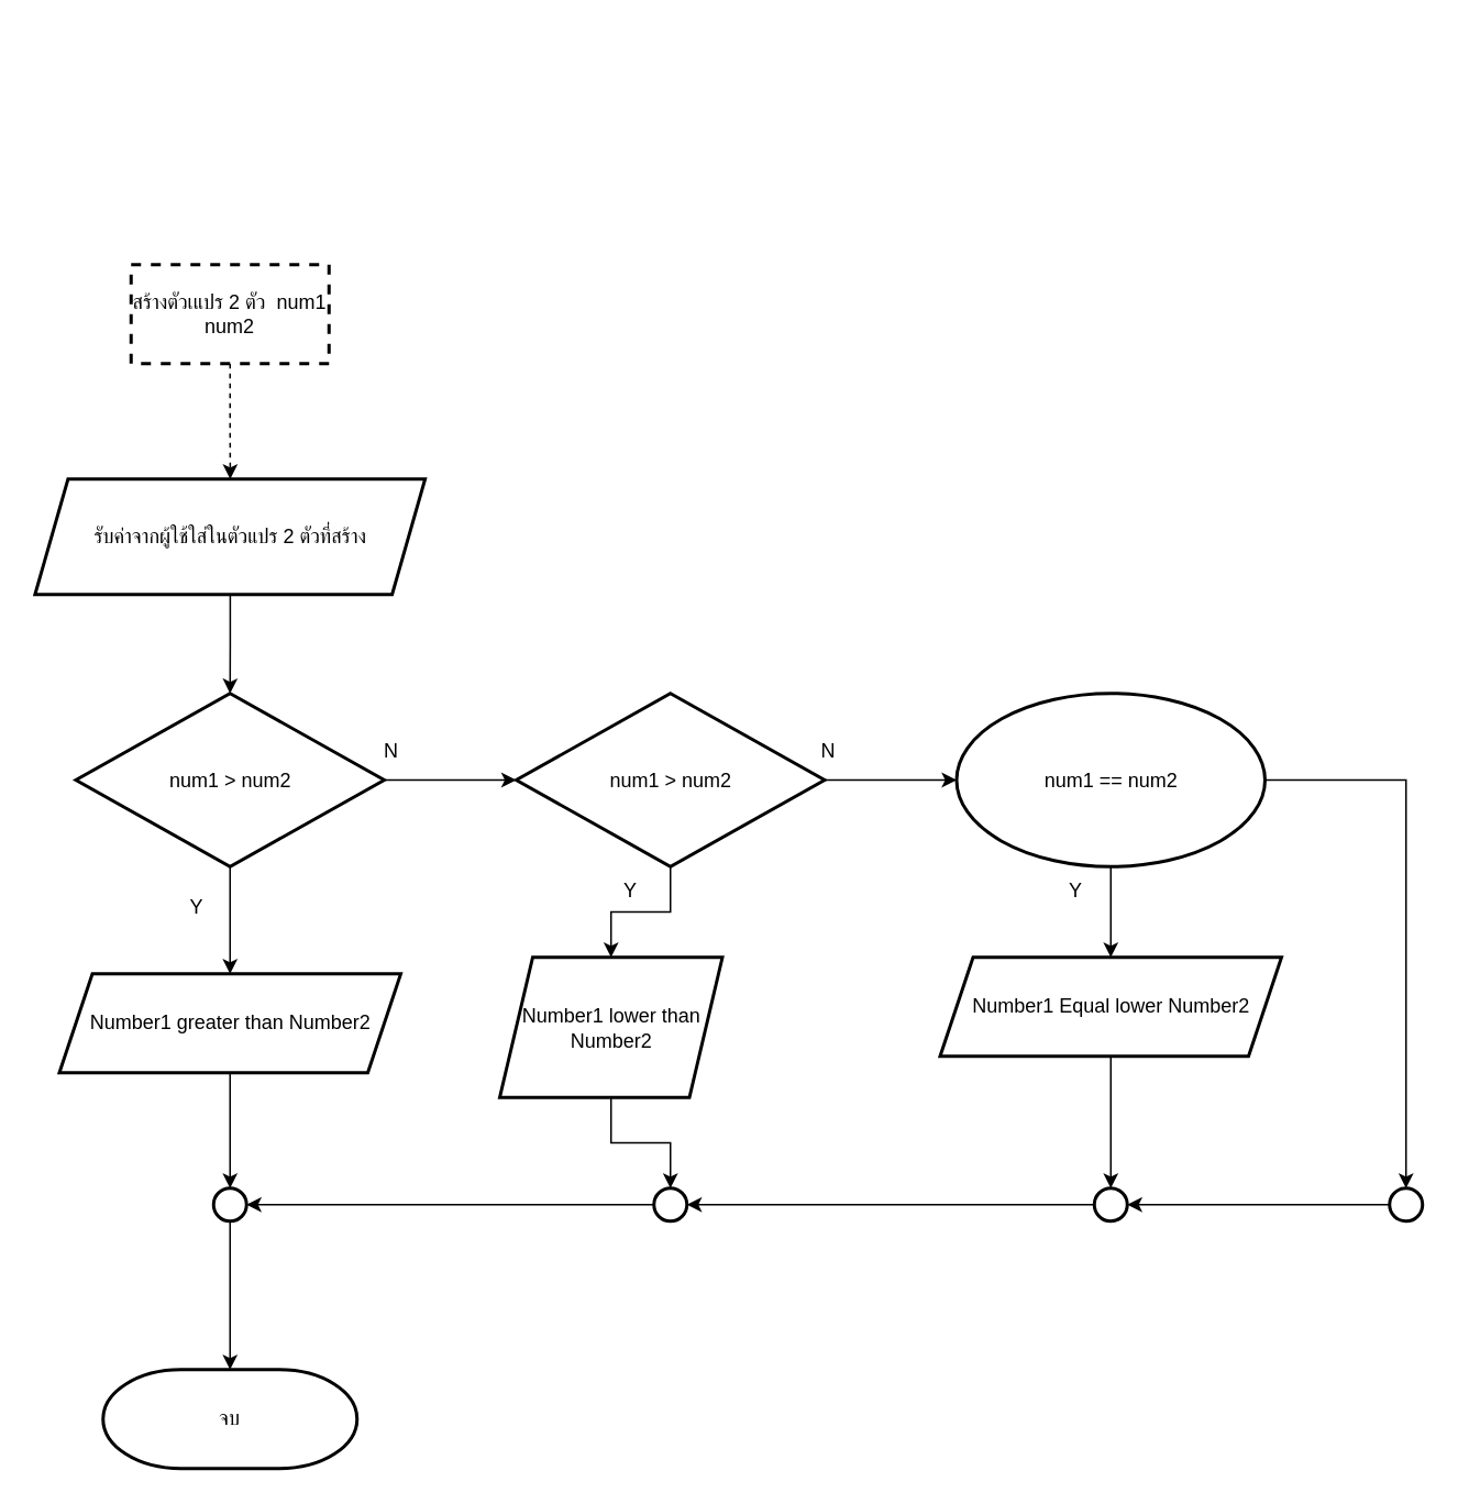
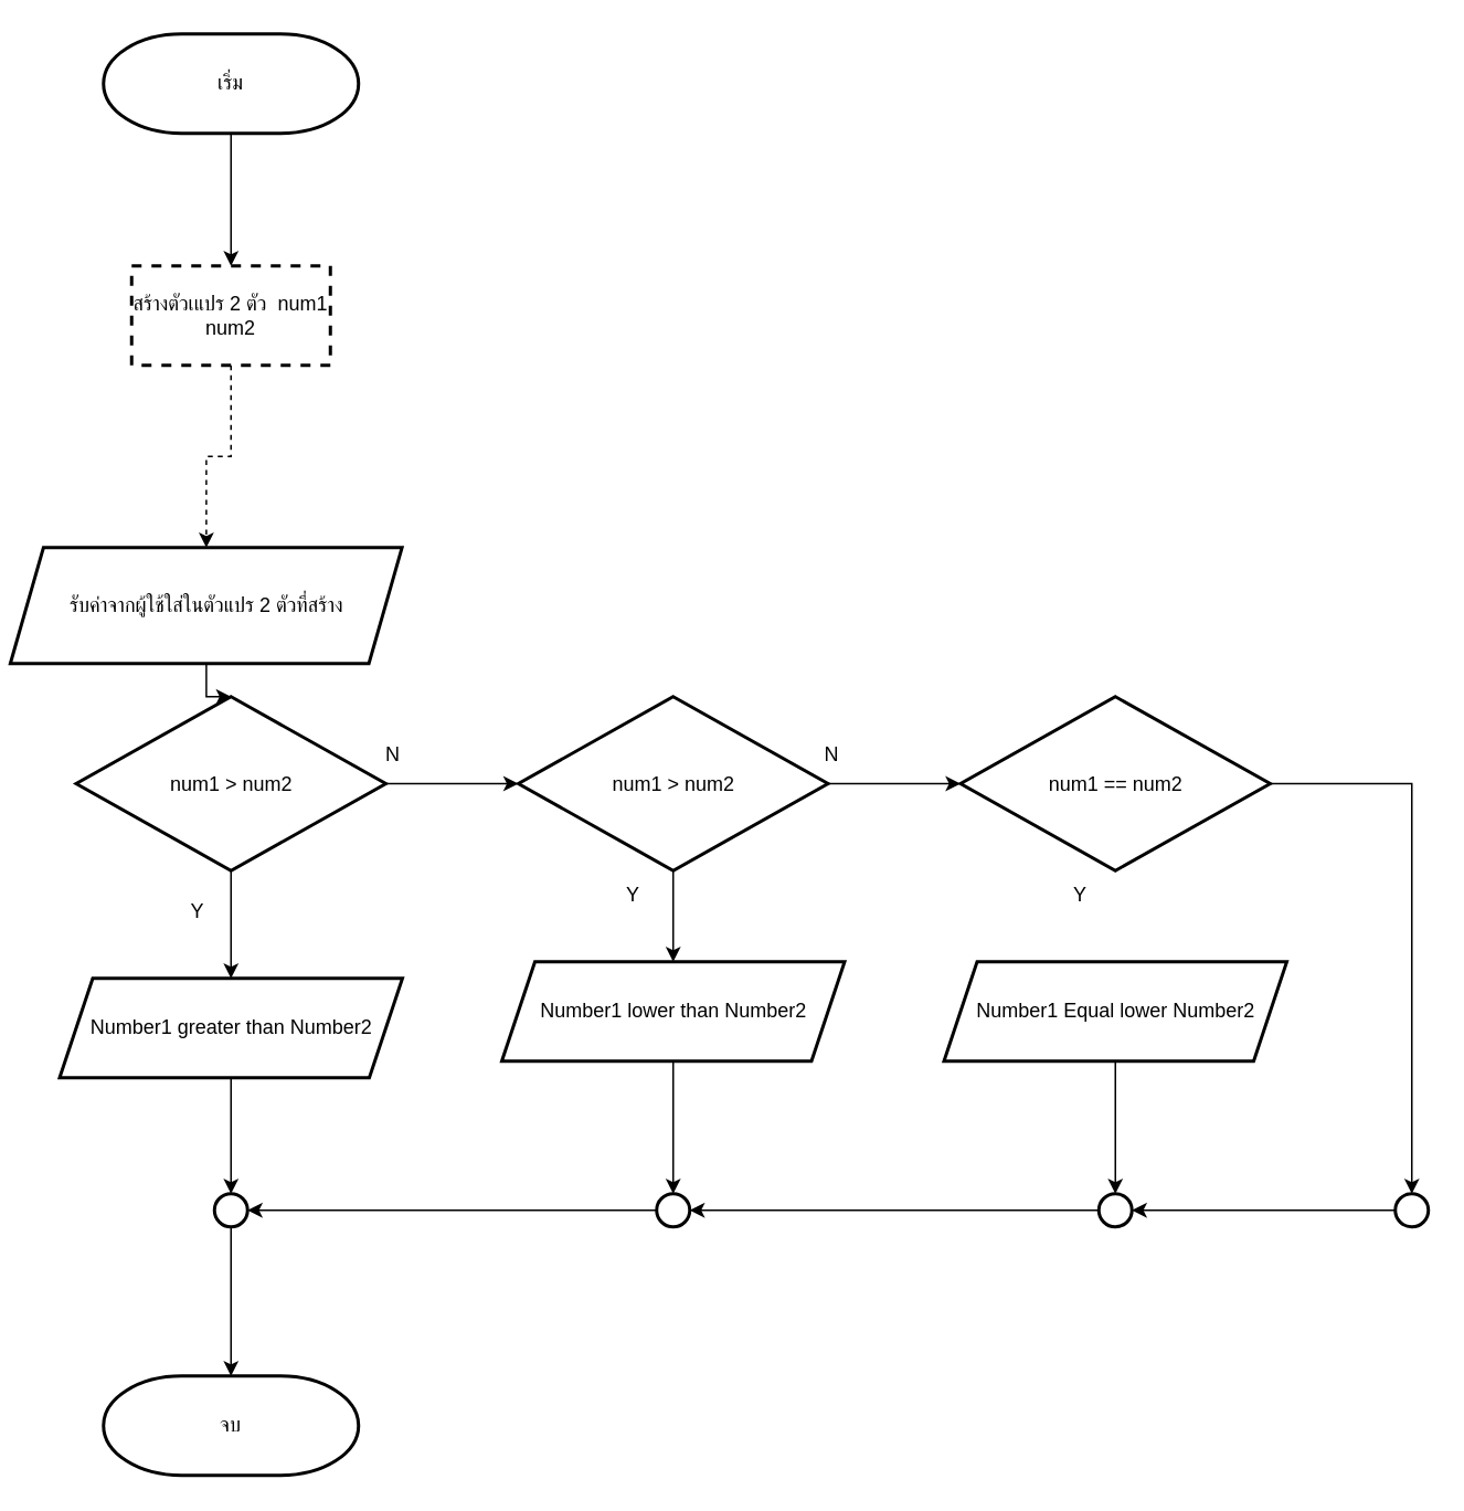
+ <mxCell id="3" value="เริ่ม" style="strokeWidth=2;html=1;shape=mxgraph.flowchart.terminator;whiteSpace=wrap;" vertex="1" parent="1"><mxGeometry x="62" y="20" width="154" height="60" as="geometry" /></mxCell>
+ <mxCell id="2" value="" style="edgeStyle=orthogonalEdgeStyle;rounded=0;orthogonalLoop=1;jettySize=auto;html=1;" edge="1" parent="1" source="3" target="5"><mxGeometry relative="1" as="geometry" /></mxCell>
- <mxCell id="7" value="รับค่าจากผู้ใช้ใส่ในตัวแปร 2 ตัวที่สร้าง" style="shape=parallelogram;perimeter=parallelogramPerimeter;whiteSpace=wrap;html=1;fixedSize=1;strokeWidth=2;" vertex="1" parent="1"><mxGeometry x="20.75" y="290" width="236.5" height="70" as="geometry" /></mxCell>
+ <mxCell id="7" value="รับค่าจากผู้ใช้ใส่ในตัวแปร 2 ตัวที่สร้าง" style="shape=parallelogram;perimeter=parallelogramPerimeter;whiteSpace=wrap;html=1;fixedSize=1;strokeWidth=2;" vertex="1" parent="1"><mxGeometry x="5.75" y="330" width="236.5" height="70" as="geometry" /></mxCell>
- <mxCell id="24" value="num1 == num2" style="ellipse;whiteSpace=wrap;html=1;strokeWidth=2;" vertex="1" parent="1"><mxGeometry x="579.5" y="420" width="187" height="105" as="geometry" /></mxCell>
+ <mxCell id="24" value="num1 == num2" style="rhombus;whiteSpace=wrap;html=1;strokeWidth=2;" vertex="1" parent="1"><mxGeometry x="579.5" y="420" width="187" height="105" as="geometry" /></mxCell>
- <mxCell id="22" value="" style="edgeStyle=orthogonalEdgeStyle;rounded=0;orthogonalLoop=1;jettySize=auto;html=1;" edge="1" parent="1" source="24" target="26"><mxGeometry relative="1" as="geometry" /></mxCell>
- <mxCell id="19" value="Number1 lower than Number2" style="shape=parallelogram;perimeter=parallelogramPerimeter;whiteSpace=wrap;html=1;fixedSize=1;strokeWidth=2;" vertex="1" parent="1"><mxGeometry x="302.5" y="580" width="135" height="85" as="geometry" /></mxCell>
+ <mxCell id="19" value="Number1 lower than Number2" style="shape=parallelogram;perimeter=parallelogramPerimeter;whiteSpace=wrap;html=1;fixedSize=1;strokeWidth=2;" vertex="1" parent="1"><mxGeometry x="302.5" y="580" width="207" height="60" as="geometry" /></mxCell>
